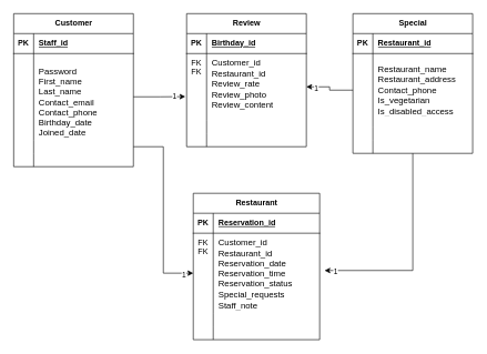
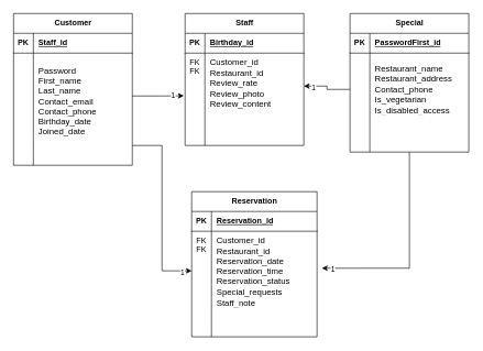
- <mxCell id="28" value="Review" style="shape=table;startSize=30;container=1;collapsible=1;childLayout=tableLayout;fixedRows=1;rowLines=0;fontStyle=1;align=center;resizeLast=1;html=1;" vertex="1" parent="1"><mxGeometry x="280" y="20" width="180" height="200" as="geometry"><mxRectangle x="130" y="550" width="100" height="30" as="alternateBounds" /></mxGeometry></mxCell>
+ <mxCell id="28" value="Staff" style="shape=table;startSize=30;container=1;collapsible=1;childLayout=tableLayout;fixedRows=1;rowLines=0;fontStyle=1;align=center;resizeLast=1;html=1;" vertex="1" parent="1"><mxGeometry x="280" y="20" width="180" height="200" as="geometry"><mxRectangle x="130" y="550" width="100" height="30" as="alternateBounds" /></mxGeometry></mxCell>
- <mxCell id="5" value="Restaurant_id" style="shape=partialRectangle;connectable=0;fillColor=none;top=0;left=0;bottom=0;right=0;align=left;spacingLeft=6;fontStyle=5;overflow=hidden;whiteSpace=wrap;html=1;" vertex="1" parent="3"><mxGeometry x="30" width="150" height="30" as="geometry"><mxRectangle width="150" height="30" as="alternateBounds" /></mxGeometry></mxCell>
+ <mxCell id="5" value="PasswordFirst_id" style="shape=partialRectangle;connectable=0;fillColor=none;top=0;left=0;bottom=0;right=0;align=left;spacingLeft=6;fontStyle=5;overflow=hidden;whiteSpace=wrap;html=1;" vertex="1" parent="3"><mxGeometry x="30" width="150" height="30" as="geometry"><mxRectangle width="150" height="30" as="alternateBounds" /></mxGeometry></mxCell>
- <mxCell id="41" value="Restaurant" style="shape=table;startSize=30;container=1;collapsible=1;childLayout=tableLayout;fixedRows=1;rowLines=0;fontStyle=1;align=center;resizeLast=1;html=1;" vertex="1" parent="1"><mxGeometry x="290" y="290" width="190" height="220" as="geometry"><mxRectangle x="130" y="550" width="100" height="30" as="alternateBounds" /></mxGeometry></mxCell>
+ <mxCell id="41" value="Reservation" style="shape=table;startSize=30;container=1;collapsible=1;childLayout=tableLayout;fixedRows=1;rowLines=0;fontStyle=1;align=center;resizeLast=1;html=1;" vertex="1" parent="1"><mxGeometry x="290" y="290" width="190" height="220" as="geometry"><mxRectangle x="130" y="550" width="100" height="30" as="alternateBounds" /></mxGeometry></mxCell>
